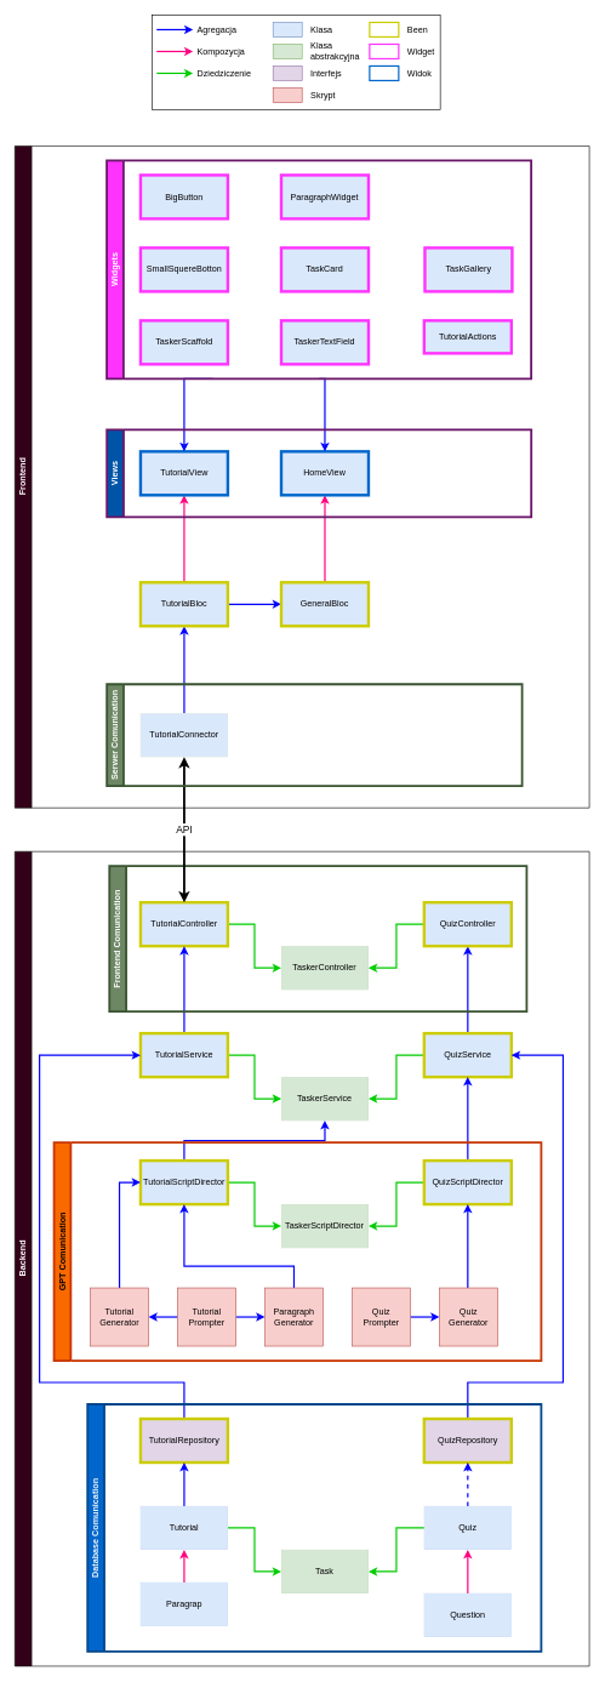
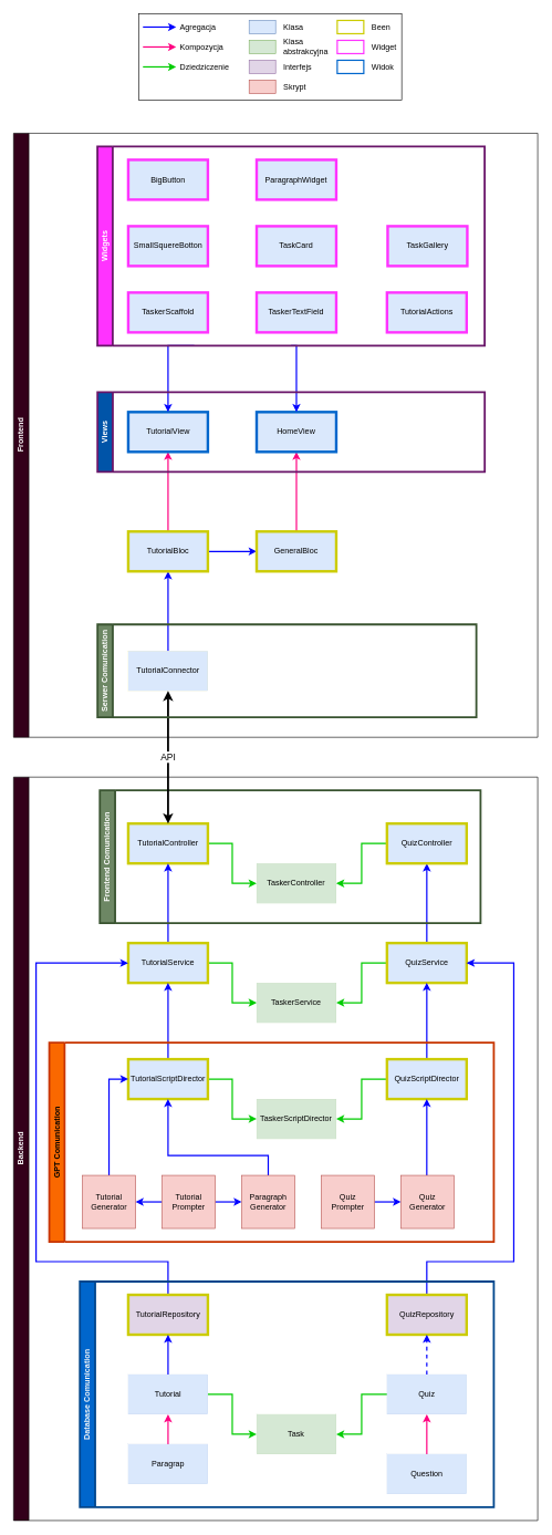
- <mxCell id="61" value="TutorialActions" style="rounded=0;whiteSpace=wrap;html=1;fillColor=#dae8fc;strokeColor=#FF33FF;strokeWidth=4;" vertex="1" parent="1"><mxGeometry x="582.82" y="440" width="120" height="45" as="geometry" /></mxCell>
+ <mxCell id="61" value="TutorialActions" style="rounded=0;whiteSpace=wrap;html=1;fillColor=#dae8fc;strokeColor=#FF33FF;strokeWidth=4;" vertex="1" parent="1"><mxGeometry x="582.82" y="440" width="120" height="60" as="geometry" /></mxCell>
- <mxCell id="14" style="edgeStyle=orthogonalEdgeStyle;rounded=0;orthogonalLoop=1;jettySize=auto;html=1;exitX=0.5;exitY=0;exitDx=0;exitDy=0;strokeWidth=2;strokeColor=#0000FF;" edge="1" parent="1" source="15" target="74"><mxGeometry relative="1" as="geometry" /></mxCell>
+ <mxCell id="14" style="edgeStyle=orthogonalEdgeStyle;rounded=0;orthogonalLoop=1;jettySize=auto;html=1;exitX=0.5;exitY=0;exitDx=0;exitDy=0;entryX=0.5;entryY=1;entryDx=0;entryDy=0;strokeWidth=2;strokeColor=#0000FF;" edge="1" parent="1" source="15" target="9"><mxGeometry relative="1" as="geometry" /></mxCell>
